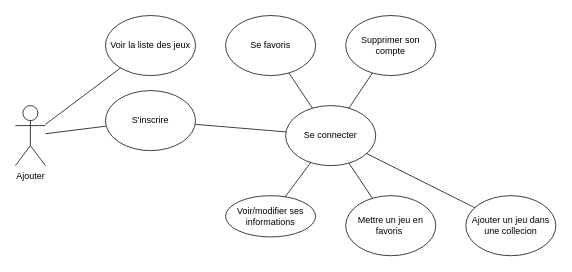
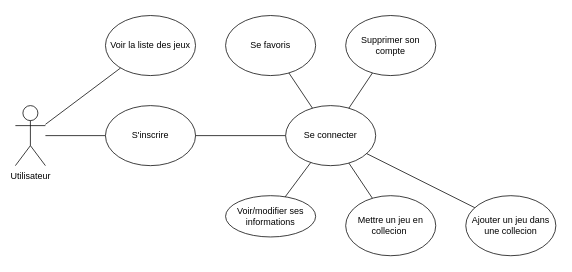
- <mxCell id="6" value="S'inscrire" style="ellipse;whiteSpace=wrap;html=1;" vertex="1" parent="1"><mxGeometry x="140" y="120" width="120" height="80" as="geometry" /></mxCell>
+ <mxCell id="6" value="S'inscrire" style="ellipse;whiteSpace=wrap;html=1;" vertex="1" parent="1"><mxGeometry x="140" y="140" width="120" height="80" as="geometry" /></mxCell>
- <mxCell id="2" value="Ajouter" style="shape=umlActor;verticalLabelPosition=bottom;verticalAlign=top;html=1;outlineConnect=0;" vertex="1" parent="1"><mxGeometry x="20" y="140" width="40" height="80" as="geometry" /></mxCell>
+ <mxCell id="2" value="Utilisateur" style="shape=umlActor;verticalLabelPosition=bottom;verticalAlign=top;html=1;outlineConnect=0;" vertex="1" parent="1"><mxGeometry x="20" y="140" width="40" height="80" as="geometry" /></mxCell>
- <mxCell id="16" value="Mettre un jeu en favoris&amp;nbsp;" style="ellipse;whiteSpace=wrap;html=1;" vertex="1" parent="1"><mxGeometry x="460" y="260" width="120" height="80" as="geometry" /></mxCell>
+ <mxCell id="16" value="Mettre un jeu en collecion&amp;nbsp;" style="ellipse;whiteSpace=wrap;html=1;" vertex="1" parent="1"><mxGeometry x="460" y="260" width="120" height="80" as="geometry" /></mxCell>
